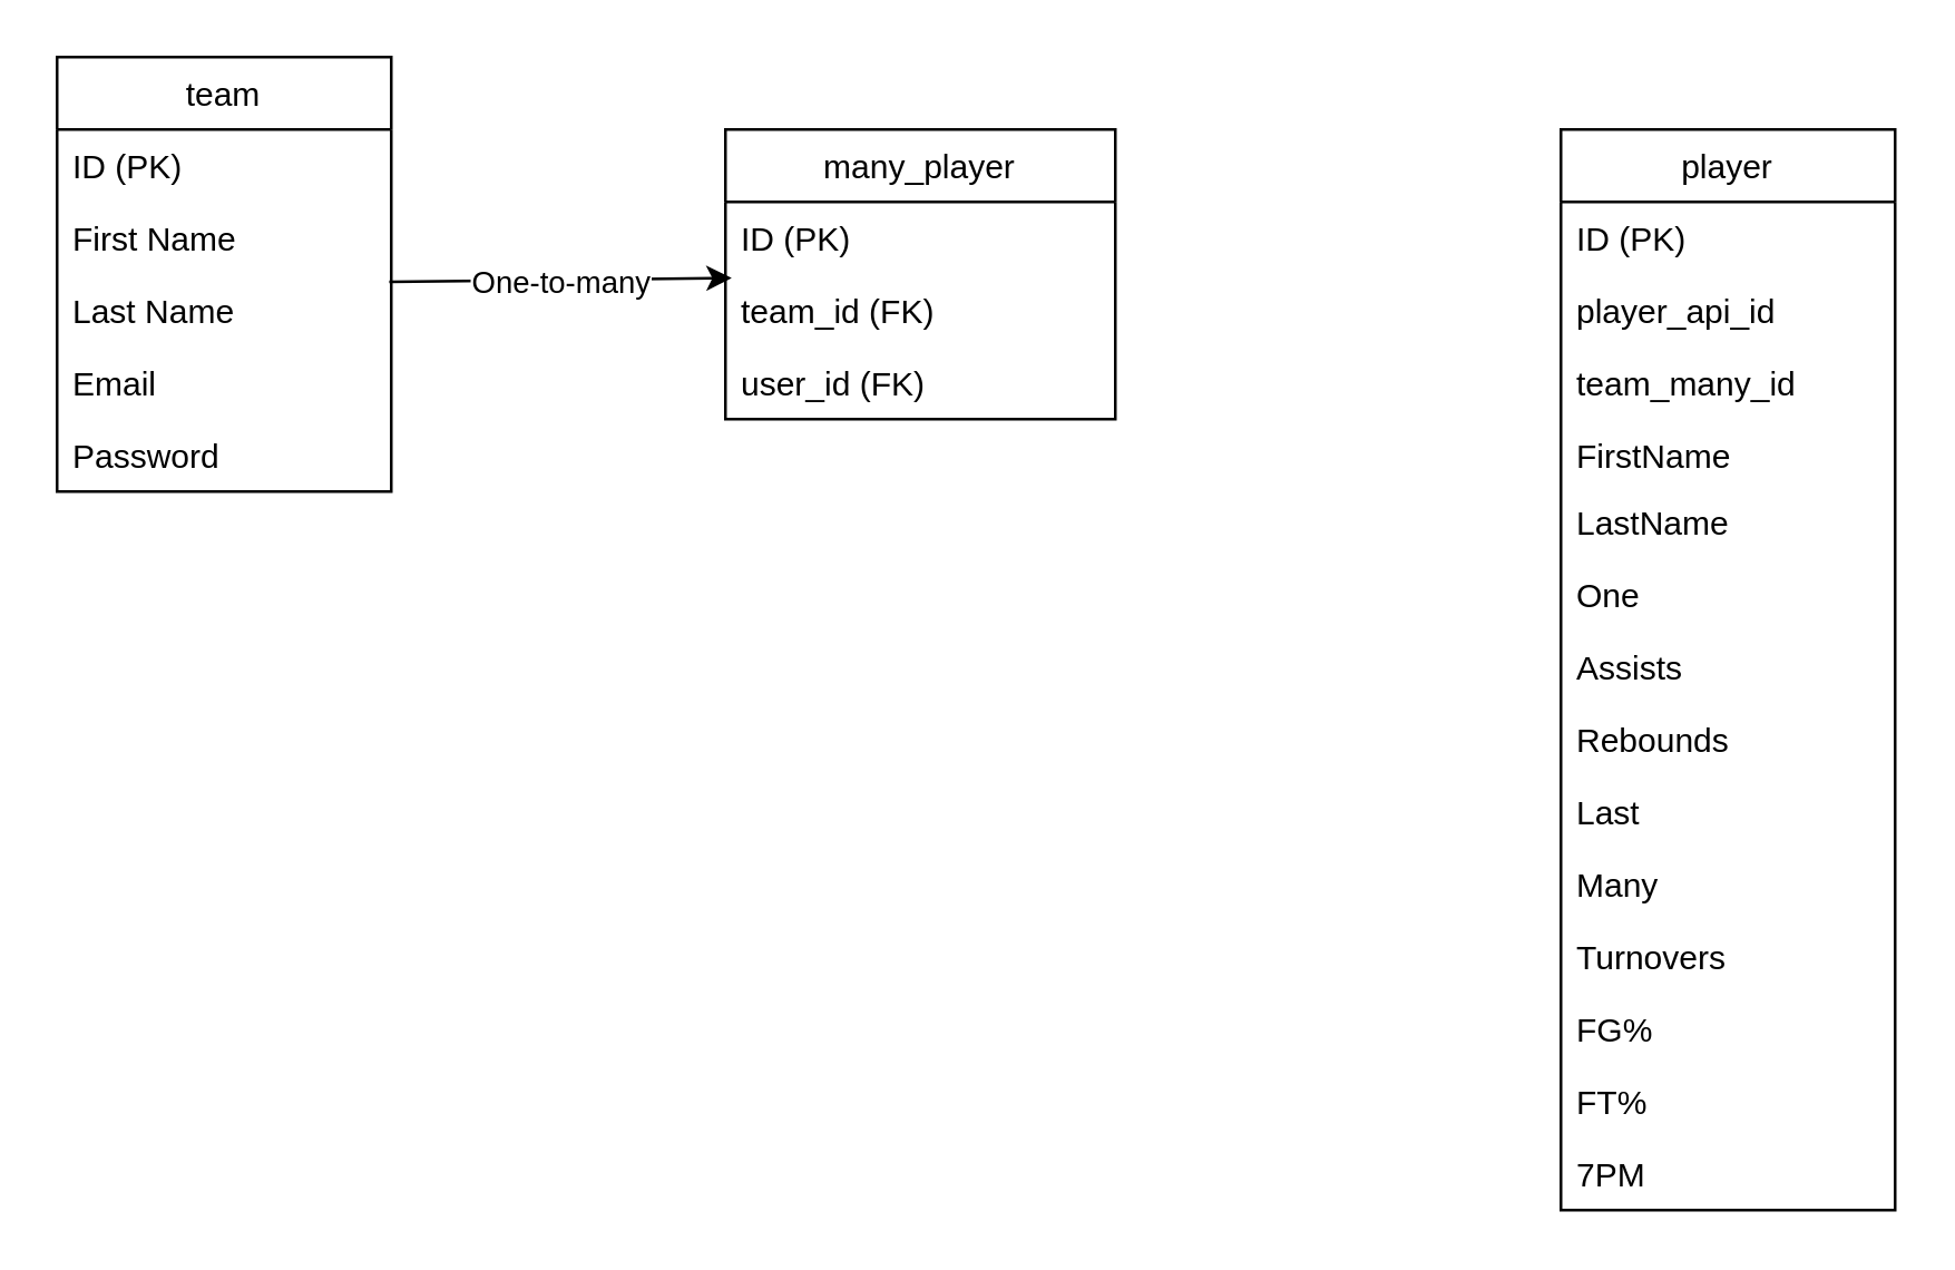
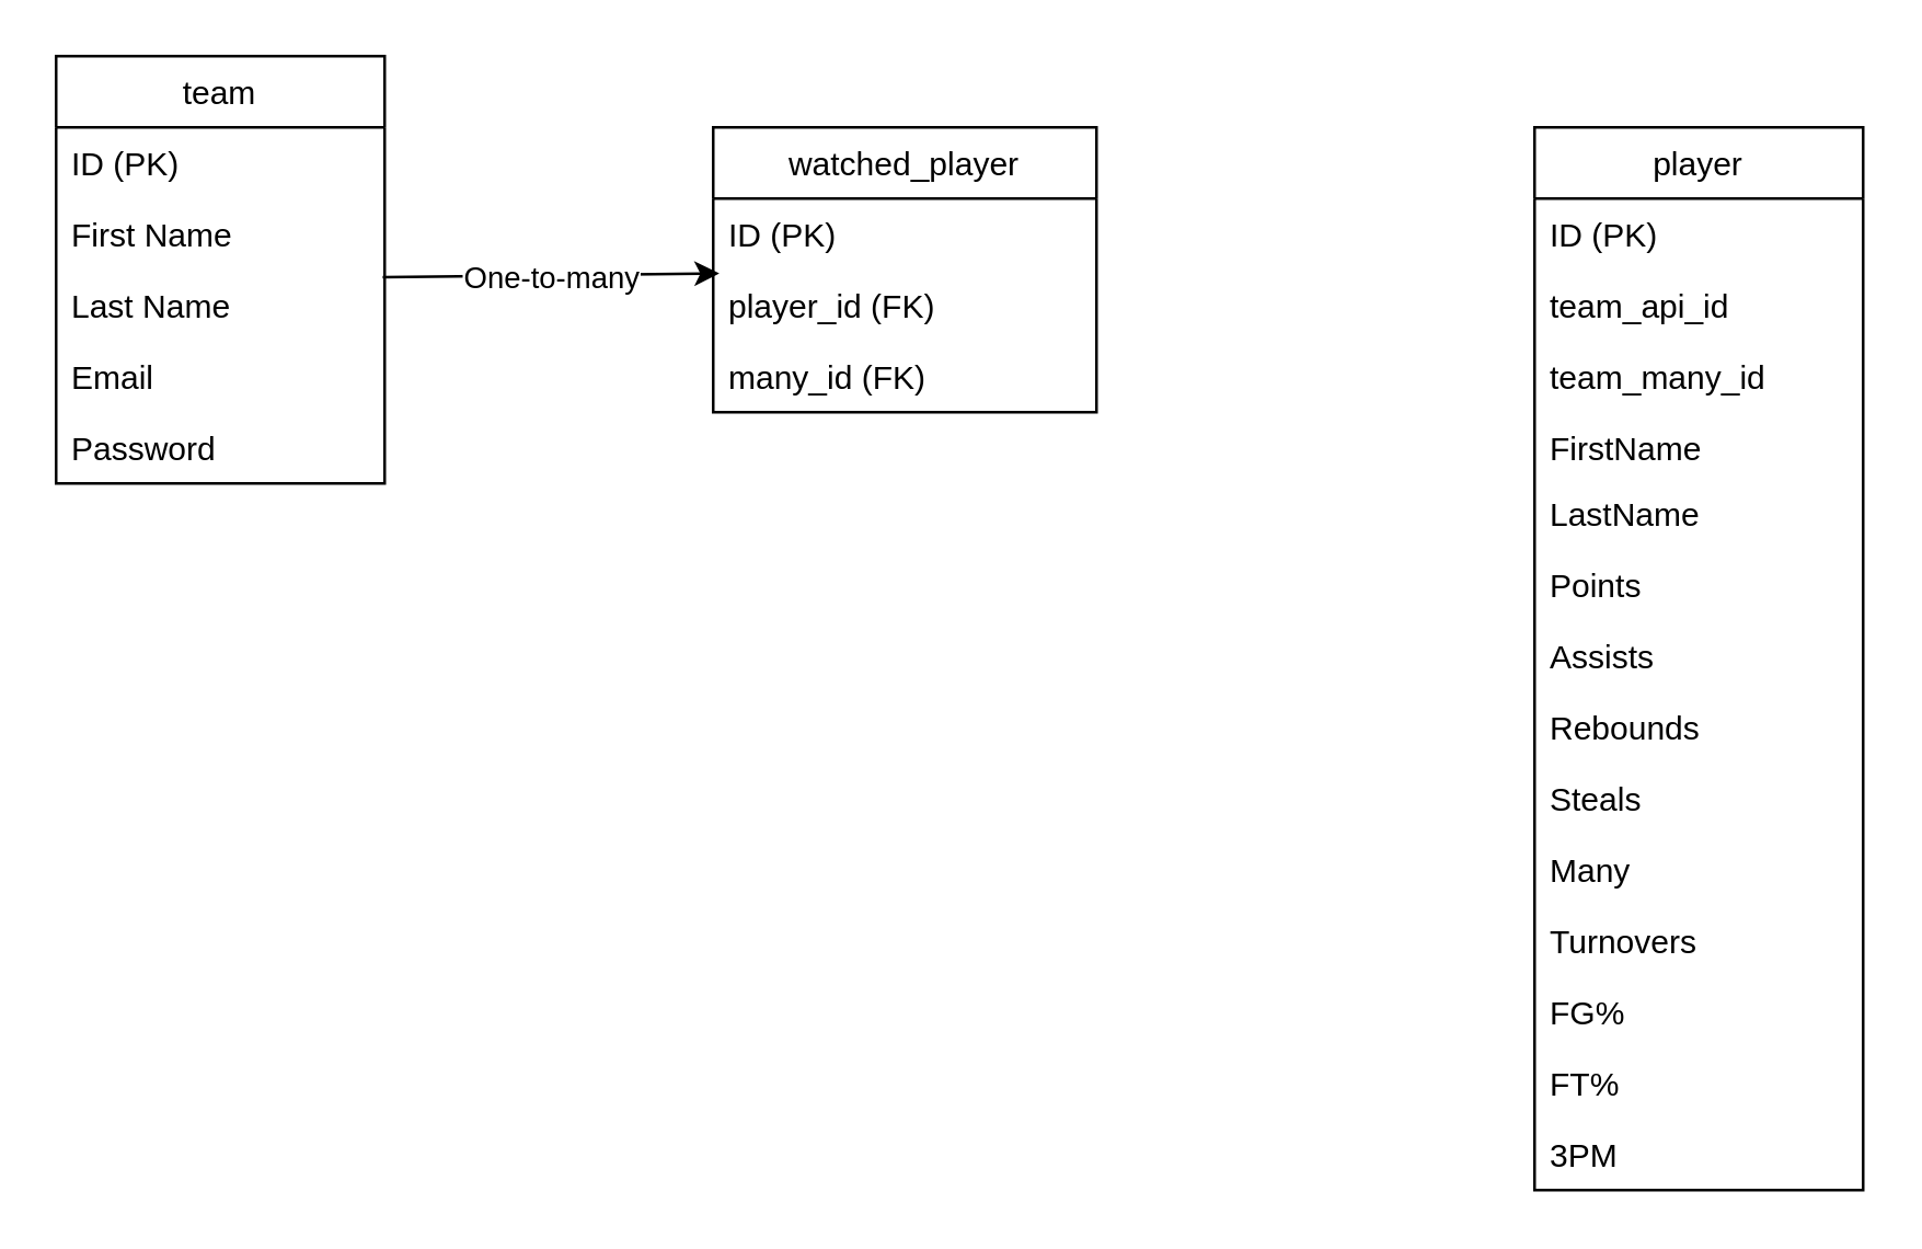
- <mxCell id="8" value="many_player" style="swimlane;fontStyle=0;childLayout=stackLayout;horizontal=1;startSize=26;fillColor=none;horizontalStack=0;resizeParent=1;resizeParentMax=0;resizeLast=0;collapsible=1;marginBottom=0;" parent="1" vertex="1"><mxGeometry x="260" y="46" width="140" height="104" as="geometry"><mxRectangle x="210" y="170" width="60" height="26" as="alternateBounds" /></mxGeometry></mxCell>
+ <mxCell id="8" value="watched_player" style="swimlane;fontStyle=0;childLayout=stackLayout;horizontal=1;startSize=26;fillColor=none;horizontalStack=0;resizeParent=1;resizeParentMax=0;resizeLast=0;collapsible=1;marginBottom=0;" parent="1" vertex="1"><mxGeometry x="260" y="46" width="140" height="104" as="geometry"><mxRectangle x="210" y="170" width="60" height="26" as="alternateBounds" /></mxGeometry></mxCell>
- <mxCell id="10" value="team_id (FK)" style="text;strokeColor=none;fillColor=none;align=left;verticalAlign=top;spacingLeft=4;spacingRight=4;overflow=hidden;rotatable=0;points=[[0,0.5],[1,0.5]];portConstraint=eastwest;" vertex="1" parent="8"><mxGeometry y="52" width="140" height="26" as="geometry" /></mxCell>
+ <mxCell id="10" value="player_id (FK)" style="text;strokeColor=none;fillColor=none;align=left;verticalAlign=top;spacingLeft=4;spacingRight=4;overflow=hidden;rotatable=0;points=[[0,0.5],[1,0.5]];portConstraint=eastwest;" vertex="1" parent="8"><mxGeometry y="52" width="140" height="26" as="geometry" /></mxCell>
- <mxCell id="14" value="player_api_id" style="text;strokeColor=none;fillColor=none;align=left;verticalAlign=top;spacingLeft=4;spacingRight=4;overflow=hidden;rotatable=0;points=[[0,0.5],[1,0.5]];portConstraint=eastwest;" parent="12" vertex="1"><mxGeometry y="52" width="120" height="26" as="geometry" /></mxCell>
+ <mxCell id="14" value="team_api_id" style="text;strokeColor=none;fillColor=none;align=left;verticalAlign=top;spacingLeft=4;spacingRight=4;overflow=hidden;rotatable=0;points=[[0,0.5],[1,0.5]];portConstraint=eastwest;" parent="12" vertex="1"><mxGeometry y="52" width="120" height="26" as="geometry" /></mxCell>
- <mxCell id="11" value="user_id (FK)" style="text;strokeColor=none;fillColor=none;align=left;verticalAlign=top;spacingLeft=4;spacingRight=4;overflow=hidden;rotatable=0;points=[[0,0.5],[1,0.5]];portConstraint=eastwest;" vertex="1" parent="8"><mxGeometry y="78" width="140" height="26" as="geometry" /></mxCell>
+ <mxCell id="11" value="many_id (FK)" style="text;strokeColor=none;fillColor=none;align=left;verticalAlign=top;spacingLeft=4;spacingRight=4;overflow=hidden;rotatable=0;points=[[0,0.5],[1,0.5]];portConstraint=eastwest;" vertex="1" parent="8"><mxGeometry y="78" width="140" height="26" as="geometry" /></mxCell>
- <mxCell id="18" value="One" style="text;strokeColor=none;fillColor=none;align=left;verticalAlign=top;spacingLeft=4;spacingRight=4;overflow=hidden;rotatable=0;points=[[0,0.5],[1,0.5]];portConstraint=eastwest;" parent="12" vertex="1"><mxGeometry y="154" width="120" height="26" as="geometry" /></mxCell>
+ <mxCell id="18" value="Points" style="text;strokeColor=none;fillColor=none;align=left;verticalAlign=top;spacingLeft=4;spacingRight=4;overflow=hidden;rotatable=0;points=[[0,0.5],[1,0.5]];portConstraint=eastwest;" parent="12" vertex="1"><mxGeometry y="154" width="120" height="26" as="geometry" /></mxCell>
- <mxCell id="21" value="Last" style="text;strokeColor=none;fillColor=none;align=left;verticalAlign=top;spacingLeft=4;spacingRight=4;overflow=hidden;rotatable=0;points=[[0,0.5],[1,0.5]];portConstraint=eastwest;" parent="12" vertex="1"><mxGeometry y="232" width="120" height="26" as="geometry" /></mxCell>
+ <mxCell id="21" value="Steals" style="text;strokeColor=none;fillColor=none;align=left;verticalAlign=top;spacingLeft=4;spacingRight=4;overflow=hidden;rotatable=0;points=[[0,0.5],[1,0.5]];portConstraint=eastwest;" parent="12" vertex="1"><mxGeometry y="232" width="120" height="26" as="geometry" /></mxCell>
- <mxCell id="26" value="7PM" style="text;strokeColor=none;fillColor=none;align=left;verticalAlign=top;spacingLeft=4;spacingRight=4;overflow=hidden;rotatable=0;points=[[0,0.5],[1,0.5]];portConstraint=eastwest;" parent="12" vertex="1"><mxGeometry y="362" width="120" height="26" as="geometry" /></mxCell>
+ <mxCell id="26" value="3PM" style="text;strokeColor=none;fillColor=none;align=left;verticalAlign=top;spacingLeft=4;spacingRight=4;overflow=hidden;rotatable=0;points=[[0,0.5],[1,0.5]];portConstraint=eastwest;" parent="12" vertex="1"><mxGeometry y="362" width="120" height="26" as="geometry" /></mxCell>
